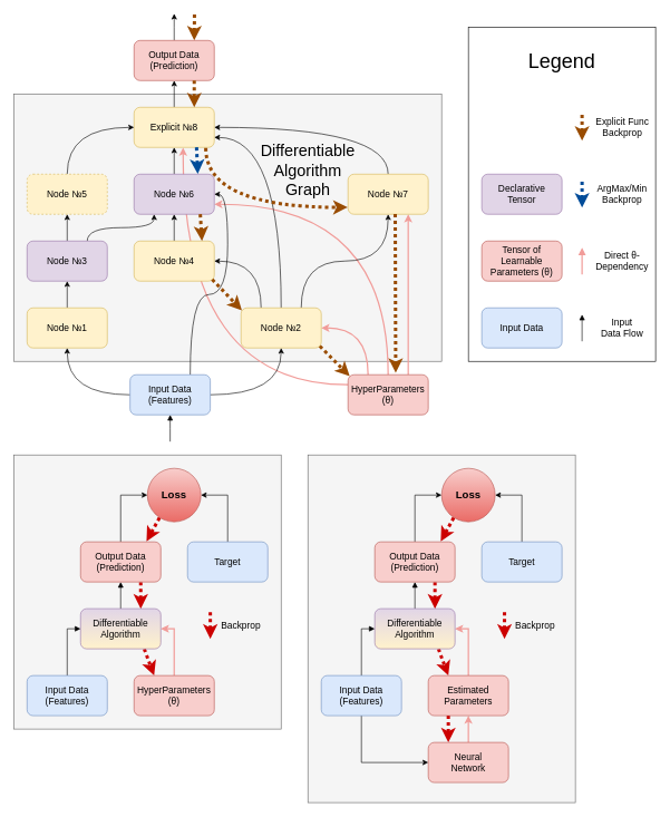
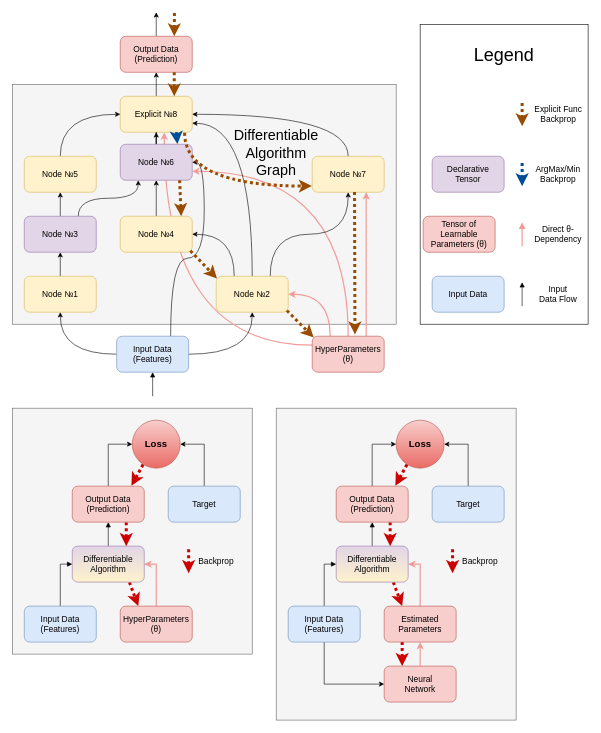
- <mxCell id="17" value="Node №5" style="rounded=1;whiteSpace=wrap;html=1;fillStyle=solid;fillColor=#fff2cc;strokeColor=#d6b656;fontSize=14;dashed=1;" parent="1" vertex="1"><mxGeometry x="40" y="260" width="120" height="60" as="geometry" /></mxCell>
+ <mxCell id="17" value="Node №5" style="rounded=1;whiteSpace=wrap;html=1;fillStyle=solid;fillColor=#fff2cc;strokeColor=#d6b656;fontSize=14;" parent="1" vertex="1"><mxGeometry x="40" y="260" width="120" height="60" as="geometry" /></mxCell>
- <mxCell id="13" value="Node №6" style="rounded=1;whiteSpace=wrap;html=1;fillStyle=solid;fillColor=#e1d5e7;strokeColor=#9673a6;fontSize=14;" parent="1" vertex="1"><mxGeometry x="200" y="260" width="120" height="60" as="geometry" /></mxCell>
+ <mxCell id="13" value="Node №6" style="rounded=1;whiteSpace=wrap;html=1;fillStyle=solid;fillColor=#e1d5e7;strokeColor=#9673a6;fontSize=14;" parent="1" vertex="1"><mxGeometry x="200" y="240" width="120" height="60" as="geometry" /></mxCell>
- <mxCell id="37" value="Tensor of&lt;br&gt;Learnable Parameters (θ)" style="rounded=1;whiteSpace=wrap;html=1;fillColor=#f8cecc;strokeColor=#b85450;fontSize=14;" parent="1" vertex="1"><mxGeometry x="720" y="360" width="120" height="60" as="geometry" /></mxCell>
+ <mxCell id="37" value="Tensor of&lt;br&gt;Learnable Parameters (θ)" style="rounded=1;whiteSpace=wrap;html=1;fillColor=#f8cecc;strokeColor=#b85450;fontSize=14;" parent="1" vertex="1"><mxGeometry x="705" y="360" width="120" height="60" as="geometry" /></mxCell>
